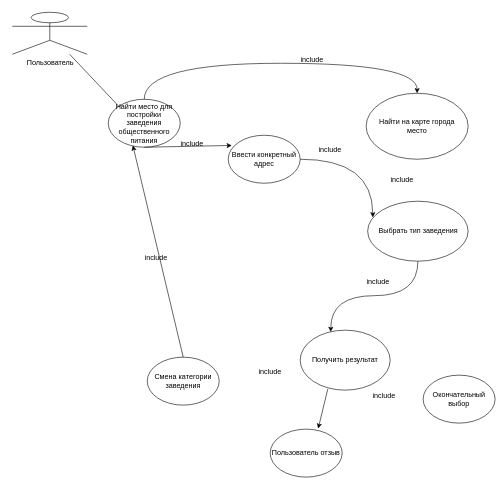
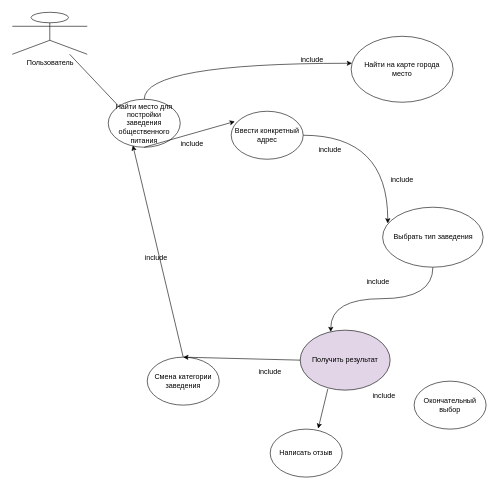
- <mxCell id="3" value="Найти на карте города&lt;br&gt;место" style="ellipse;whiteSpace=wrap;html=1;" parent="1" vertex="1"><mxGeometry x="610" y="155" width="170" height="110" as="geometry" /></mxCell>
+ <mxCell id="3" value="Найти на карте города&lt;br&gt;место" style="ellipse;whiteSpace=wrap;html=1;" parent="1" vertex="1"><mxGeometry x="585" y="60" width="170" height="110" as="geometry" /></mxCell>
- <mxCell id="11" value="Ввести конкретный адрес" style="ellipse;whiteSpace=wrap;html=1;" parent="1" vertex="1"><mxGeometry x="380" y="225" width="120" height="80" as="geometry" /></mxCell>
+ <mxCell id="11" value="Ввести конкретный адрес" style="ellipse;whiteSpace=wrap;html=1;" parent="1" vertex="1"><mxGeometry x="385" y="185" width="120" height="80" as="geometry" /></mxCell>
- <mxCell id="5" value="Выбрать тип заведения" style="ellipse;whiteSpace=wrap;html=1;" parent="1" vertex="1"><mxGeometry x="612.5" y="335" width="167.5" height="100" as="geometry" /></mxCell>
+ <mxCell id="5" value="Выбрать тип заведения" style="ellipse;whiteSpace=wrap;html=1;" parent="1" vertex="1"><mxGeometry x="637.5" y="345" width="167.5" height="100" as="geometry" /></mxCell>
+ <mxCell id="15" value="" style="endArrow=classic;html=1;rounded=0;exitX=0;exitY=0.5;exitDx=0;exitDy=0;entryX=0.5;entryY=0;entryDx=0;entryDy=0;" parent="1" source="13" target="14" edge="1"><mxGeometry width="50" height="50" relative="1" as="geometry"><mxPoint x="280" y="585" as="sourcePoint" /><mxPoint x="330" y="535" as="targetPoint" /></mxGeometry></mxCell>
- <mxCell id="13" value="Получить результат" style="ellipse;whiteSpace=wrap;html=1;" parent="1" vertex="1"><mxGeometry x="500" y="550" width="150" height="100" as="geometry" /></mxCell>
+ <mxCell id="13" value="Получить результат" style="ellipse;whiteSpace=wrap;html=1;fillColor=#e1d5e7;" parent="1" vertex="1"><mxGeometry x="500" y="550" width="150" height="100" as="geometry" /></mxCell>
- <mxCell id="16" value="Окончательный выбор" style="ellipse;whiteSpace=wrap;html=1;" parent="1" vertex="1"><mxGeometry x="705" y="625" width="120" height="80" as="geometry" /></mxCell>
+ <mxCell id="16" value="Окончательный выбор" style="ellipse;whiteSpace=wrap;html=1;" parent="1" vertex="1"><mxGeometry x="690" y="635" width="120" height="80" as="geometry" /></mxCell>
- <mxCell id="25" value="Пользователь отзыв" style="ellipse;whiteSpace=wrap;html=1;" vertex="1" parent="1"><mxGeometry x="450" y="715" width="120" height="80" as="geometry" /></mxCell>
+ <mxCell id="25" value="Написать отзыв" style="ellipse;whiteSpace=wrap;html=1;" vertex="1" parent="1"><mxGeometry x="450" y="715" width="120" height="80" as="geometry" /></mxCell>
